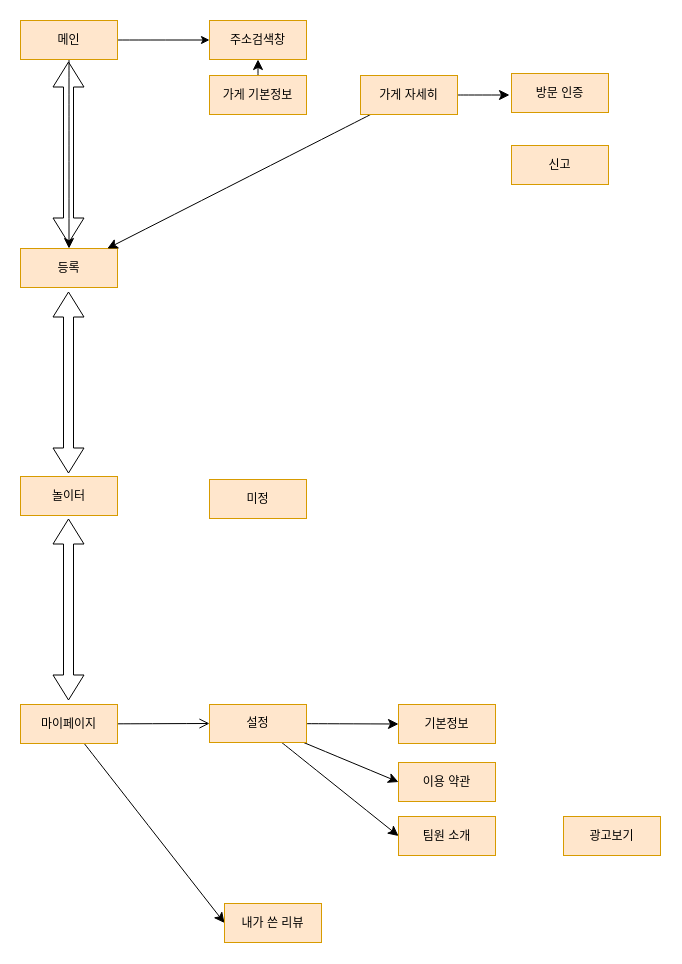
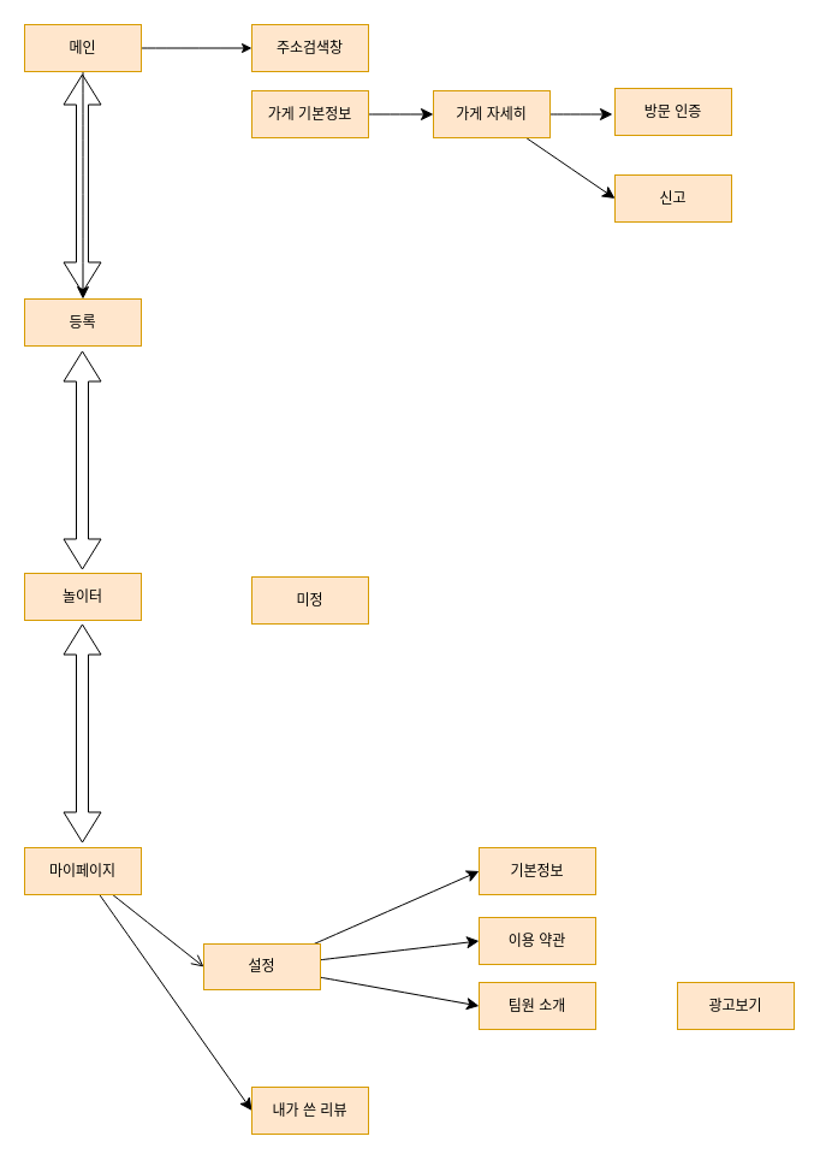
- <mxCell id="15" style="edgeStyle=none;curved=1;rounded=0;orthogonalLoop=1;jettySize=auto;html=1;fontSize=12;startSize=8;endSize=8;" edge="1" parent="1" source="16" target="11"><mxGeometry relative="1" as="geometry" /></mxCell>
+ <mxCell id="15" style="edgeStyle=none;curved=1;rounded=0;orthogonalLoop=1;jettySize=auto;html=1;fontSize=12;startSize=8;endSize=8;" edge="1" parent="1" source="16" target="19"><mxGeometry relative="1" as="geometry" /></mxCell>
- <mxCell id="18" style="edgeStyle=none;curved=1;rounded=0;orthogonalLoop=1;jettySize=auto;html=1;fontSize=12;startSize=8;endSize=8;" edge="1" parent="1" source="19" target="5"><mxGeometry relative="1" as="geometry" /></mxCell>
+ <mxCell id="18" style="edgeStyle=none;curved=1;rounded=0;orthogonalLoop=1;jettySize=auto;html=1;entryX=0;entryY=0.5;entryDx=0;entryDy=0;fontSize=12;startSize=8;endSize=8;" edge="1" parent="1" source="19" target="25"><mxGeometry relative="1" as="geometry" /></mxCell>
- <mxCell id="24" value="설정" style="rounded=0;whiteSpace=wrap;html=1;fillColor=#ffe6cc;strokeColor=#d79b00;" vertex="1" parent="1"><mxGeometry x="209" y="704" width="97" height="38" as="geometry" /></mxCell>
+ <mxCell id="24" value="설정" style="rounded=0;whiteSpace=wrap;html=1;fillColor=#ffe6cc;strokeColor=#d79b00;" vertex="1" parent="1"><mxGeometry x="169" y="784" width="97" height="38" as="geometry" /></mxCell>
- <mxCell id="26" value="내가 쓴 리뷰" style="rounded=0;whiteSpace=wrap;html=1;fillColor=#ffe6cc;strokeColor=#d79b00;" vertex="1" parent="1"><mxGeometry x="224" y="903" width="97" height="39" as="geometry" /></mxCell>
+ <mxCell id="26" value="내가 쓴 리뷰" style="rounded=0;whiteSpace=wrap;html=1;fillColor=#ffe6cc;strokeColor=#d79b00;" vertex="1" parent="1"><mxGeometry x="209" y="903" width="97" height="39" as="geometry" /></mxCell>
